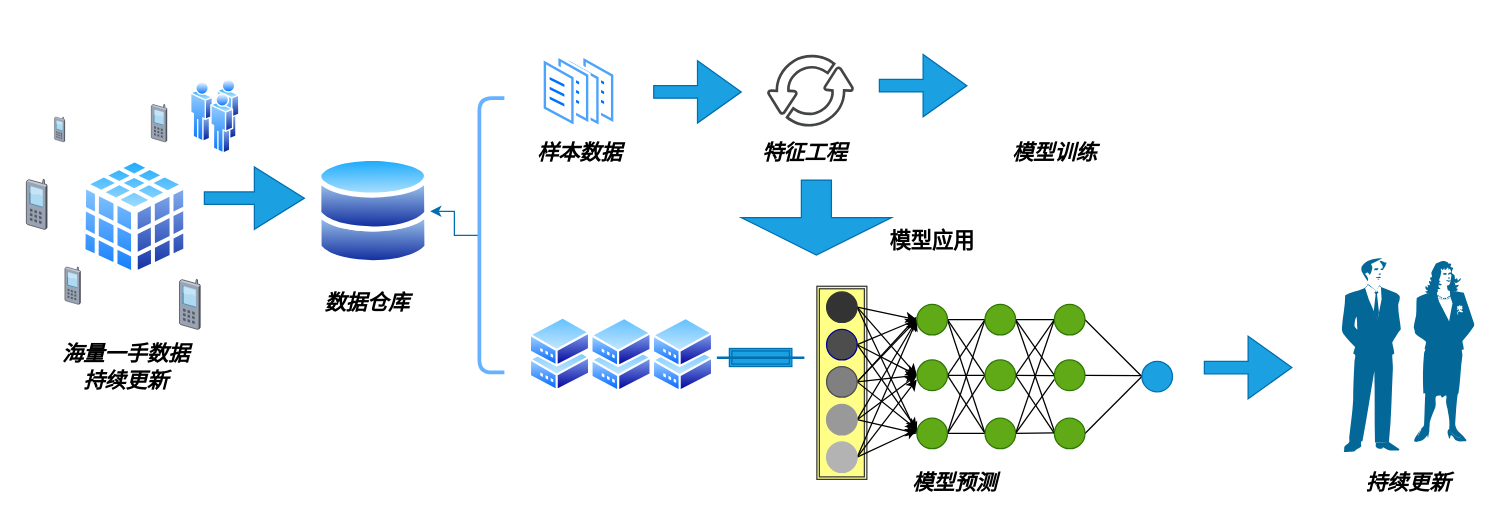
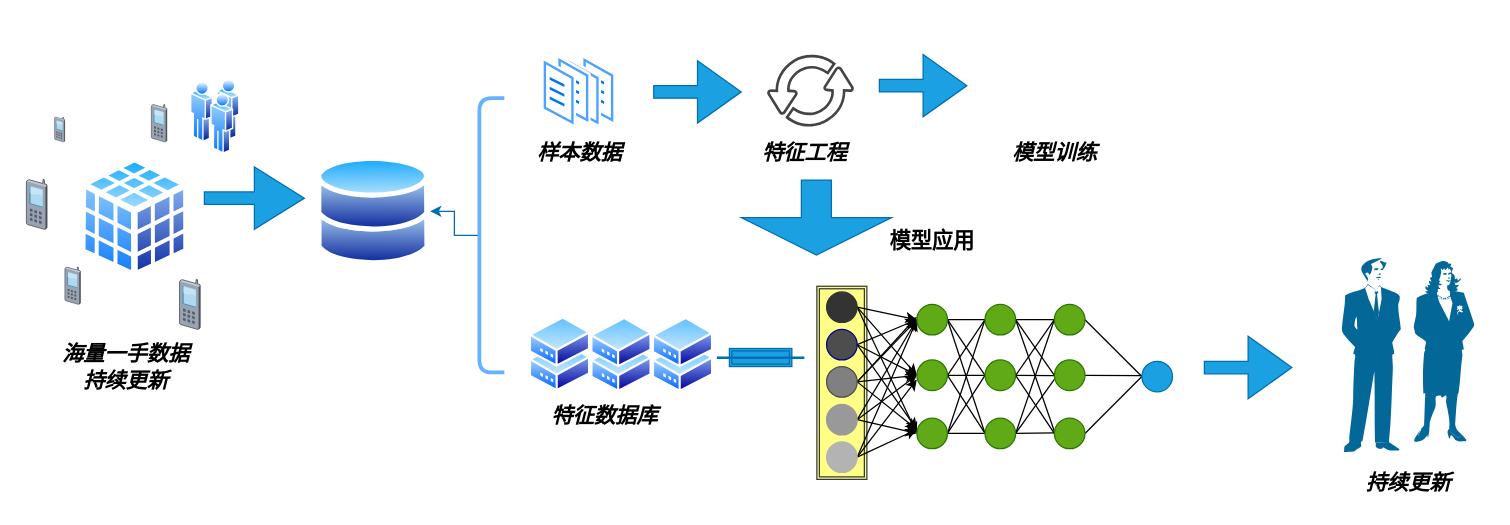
- <mxCell id="14" value="&lt;font style=&quot;font-size: 17px&quot;&gt;&lt;b&gt;&lt;i&gt;数据仓库&lt;/i&gt;&lt;/b&gt;&lt;/font&gt;" style="text;html=1;resizable=0;autosize=1;align=center;verticalAlign=middle;points=[];fillColor=none;strokeColor=none;rounded=0;shadow=0;sketch=0;" vertex="1" parent="1"><mxGeometry x="253" y="233" width="80" height="20" as="geometry" /></mxCell>
+ <mxCell id="26" value="&lt;i&gt;&lt;b&gt;&lt;font style=&quot;font-size: 17px&quot;&gt;特征数据库&lt;/font&gt;&lt;/b&gt;&lt;/i&gt;" style="text;html=1;resizable=0;autosize=1;align=center;verticalAlign=middle;points=[];fillColor=none;strokeColor=none;rounded=0;labelBackgroundColor=#ffffff;" vertex="1" parent="1"><mxGeometry x="433" y="323" width="100" height="20" as="geometry" /></mxCell>
- <mxCell id="28" value="&lt;font style=&quot;font-size: 17px&quot;&gt;&lt;b&gt;&lt;i&gt;模型预测&lt;/i&gt;&lt;/b&gt;&lt;/font&gt;" style="text;html=1;resizable=0;autosize=1;align=center;verticalAlign=middle;points=[];fillColor=none;strokeColor=none;rounded=0;labelBackgroundColor=#ffffff;" vertex="1" parent="1"><mxGeometry x="723" y="377.49" width="80" height="20" as="geometry" /></mxCell>
